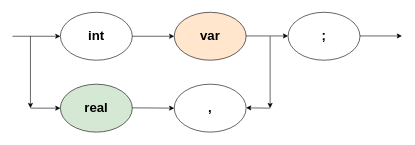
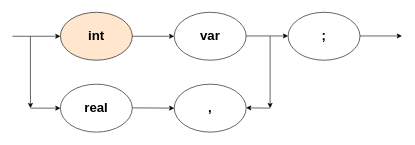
- <mxCell id="2" value="&lt;font style=&quot;font-size: 22px;&quot;&gt;&lt;b&gt;int&lt;/b&gt;&lt;/font&gt;" style="ellipse;whiteSpace=wrap;html=1;" vertex="1" parent="1"><mxGeometry x="100" y="20" width="120" height="80" as="geometry" /></mxCell>
+ <mxCell id="2" value="&lt;font style=&quot;font-size: 22px;&quot;&gt;&lt;b&gt;int&lt;/b&gt;&lt;/font&gt;" style="ellipse;whiteSpace=wrap;html=1;fillColor=#ffe6cc;" vertex="1" parent="1"><mxGeometry x="100" y="20" width="120" height="80" as="geometry" /></mxCell>
- <mxCell id="4" value="&lt;font style=&quot;font-size: 22px;&quot;&gt;&lt;b&gt;&lt;font&gt;var&lt;/font&gt;&lt;/b&gt;&lt;/font&gt;" style="ellipse;whiteSpace=wrap;html=1;fillColor=#ffe6cc;" vertex="1" parent="1"><mxGeometry x="290" y="20" width="120" height="80" as="geometry" /></mxCell>
+ <mxCell id="4" value="&lt;font style=&quot;font-size: 22px;&quot;&gt;&lt;b&gt;&lt;font&gt;var&lt;/font&gt;&lt;/b&gt;&lt;/font&gt;" style="ellipse;whiteSpace=wrap;html=1;" vertex="1" parent="1"><mxGeometry x="290" y="20" width="120" height="80" as="geometry" /></mxCell>
- <mxCell id="7" value="&lt;b&gt;&lt;font style=&quot;font-size: 22px;&quot;&gt;real&lt;/font&gt;&lt;/b&gt;" style="ellipse;whiteSpace=wrap;html=1;fillColor=#d5e8d4;" vertex="1" parent="1"><mxGeometry x="100" y="140" width="120" height="80" as="geometry" /></mxCell>
+ <mxCell id="7" value="&lt;b&gt;&lt;font style=&quot;font-size: 22px;&quot;&gt;real&lt;/font&gt;&lt;/b&gt;" style="ellipse;whiteSpace=wrap;html=1;" vertex="1" parent="1"><mxGeometry x="100" y="140" width="120" height="80" as="geometry" /></mxCell>
